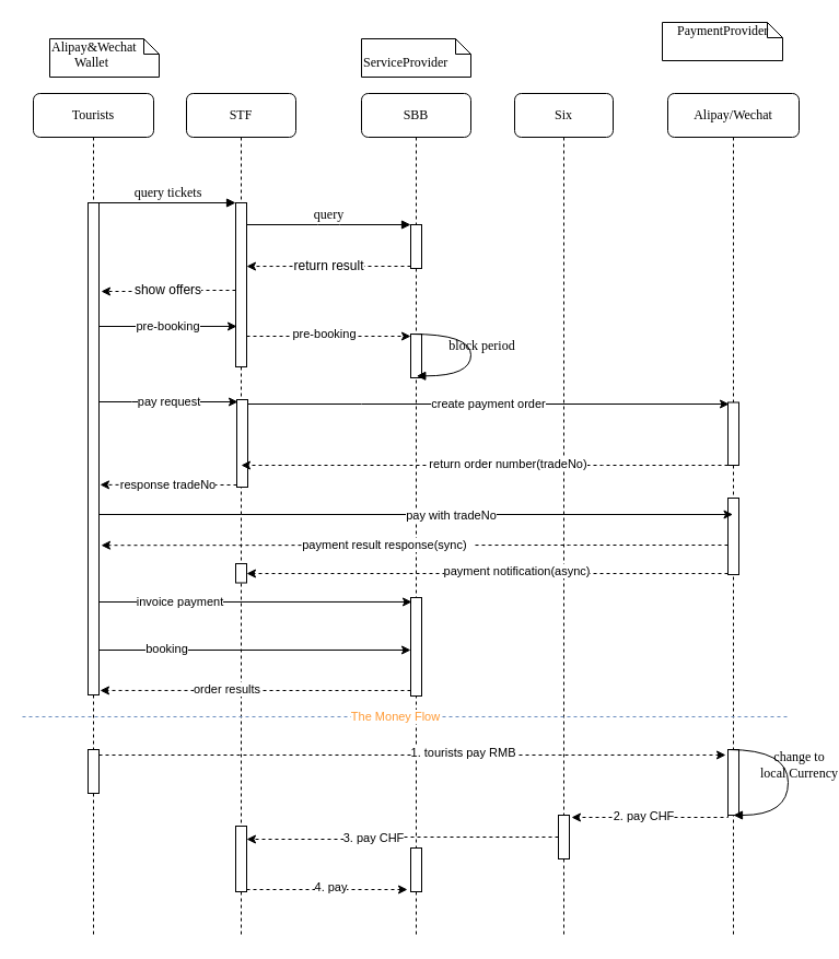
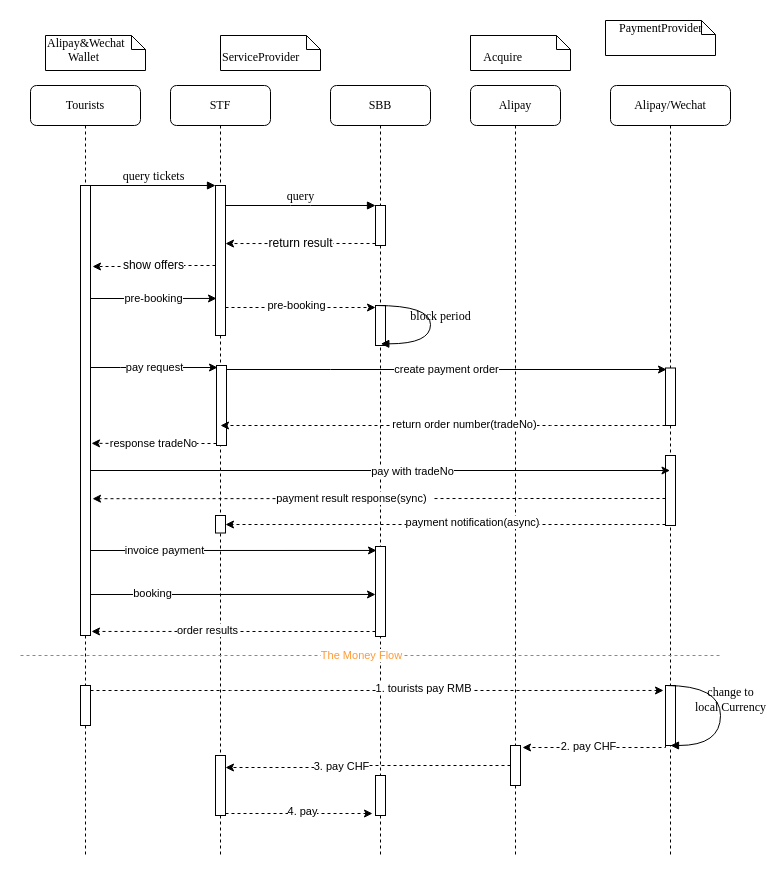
- <mxCell id="25" value="&lt;br&gt;ServiceProvider" style="shape=note;whiteSpace=wrap;html=1;size=14;verticalAlign=top;align=left;spacingTop=-6;rounded=0;shadow=0;comic=0;labelBackgroundColor=none;strokeWidth=1;fontFamily=Verdana;fontSize=12" parent="1" vertex="1"><mxGeometry x="330" y="35" width="100" height="35" as="geometry" /></mxCell>
+ <mxCell id="25" value="&lt;br&gt;ServiceProvider" style="shape=note;whiteSpace=wrap;html=1;size=14;verticalAlign=top;align=left;spacingTop=-6;rounded=0;shadow=0;comic=0;labelBackgroundColor=none;strokeWidth=1;fontFamily=Verdana;fontSize=12" parent="1" vertex="1"><mxGeometry x="220" y="35" width="100" height="35" as="geometry" /></mxCell>
+ <mxCell id="23" value="&lt;br&gt;&amp;nbsp; &amp;nbsp; Acquire" style="shape=note;whiteSpace=wrap;html=1;size=14;verticalAlign=top;align=left;spacingTop=-6;rounded=0;shadow=0;comic=0;labelBackgroundColor=none;strokeWidth=1;fontFamily=Verdana;fontSize=12" parent="1" vertex="1"><mxGeometry x="470" y="35" width="100" height="35" as="geometry" /></mxCell>
- <mxCell id="12" value="Six" style="shape=umlLifeline;perimeter=lifelinePerimeter;whiteSpace=wrap;html=1;container=1;collapsible=0;recursiveResize=0;outlineConnect=0;rounded=1;shadow=0;comic=0;labelBackgroundColor=none;strokeWidth=1;fontFamily=Verdana;fontSize=12;align=center;" parent="1" vertex="1"><mxGeometry x="470" y="85" width="90" height="770" as="geometry" /></mxCell>
+ <mxCell id="12" value="Alipay" style="shape=umlLifeline;perimeter=lifelinePerimeter;whiteSpace=wrap;html=1;container=1;collapsible=0;recursiveResize=0;outlineConnect=0;rounded=1;shadow=0;comic=0;labelBackgroundColor=none;strokeWidth=1;fontFamily=Verdana;fontSize=12;align=center;" parent="1" vertex="1"><mxGeometry x="470" y="85" width="90" height="770" as="geometry" /></mxCell>
